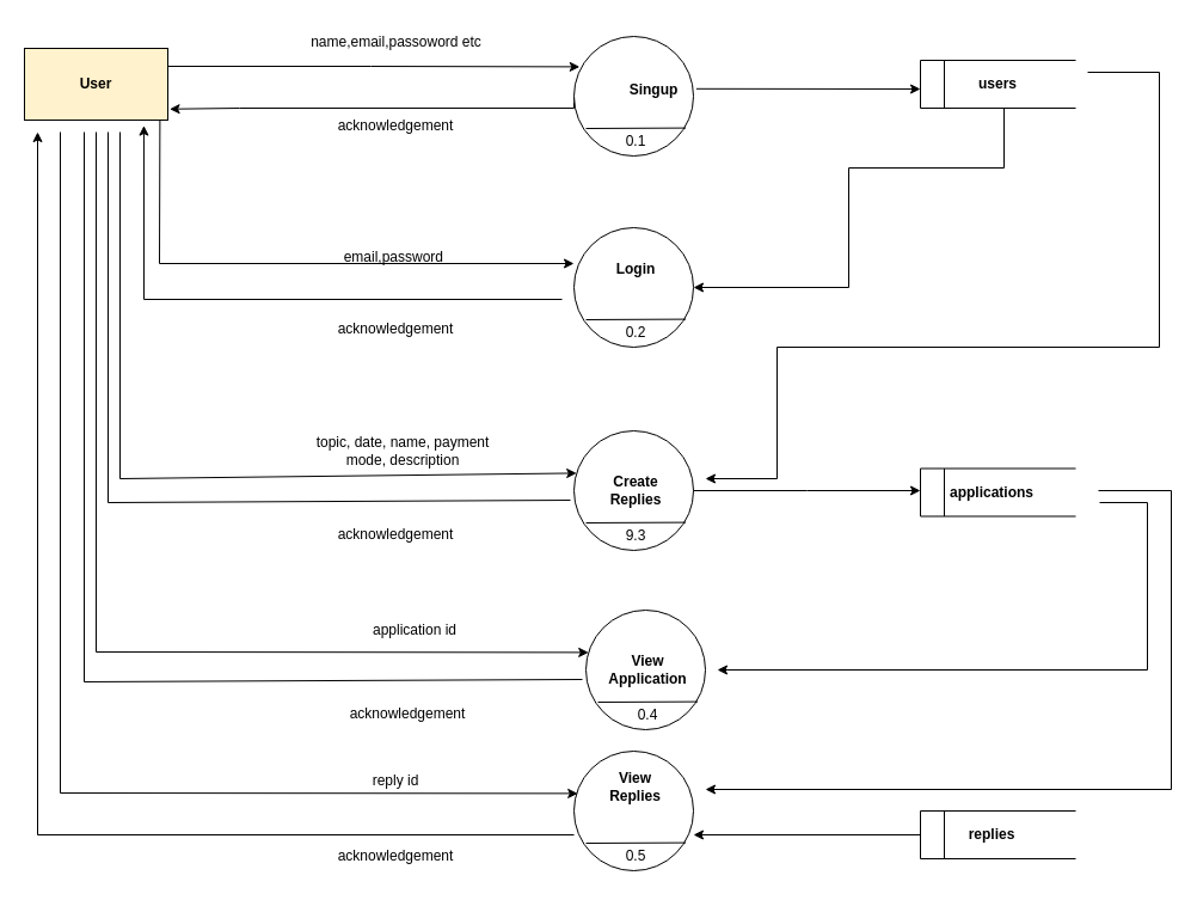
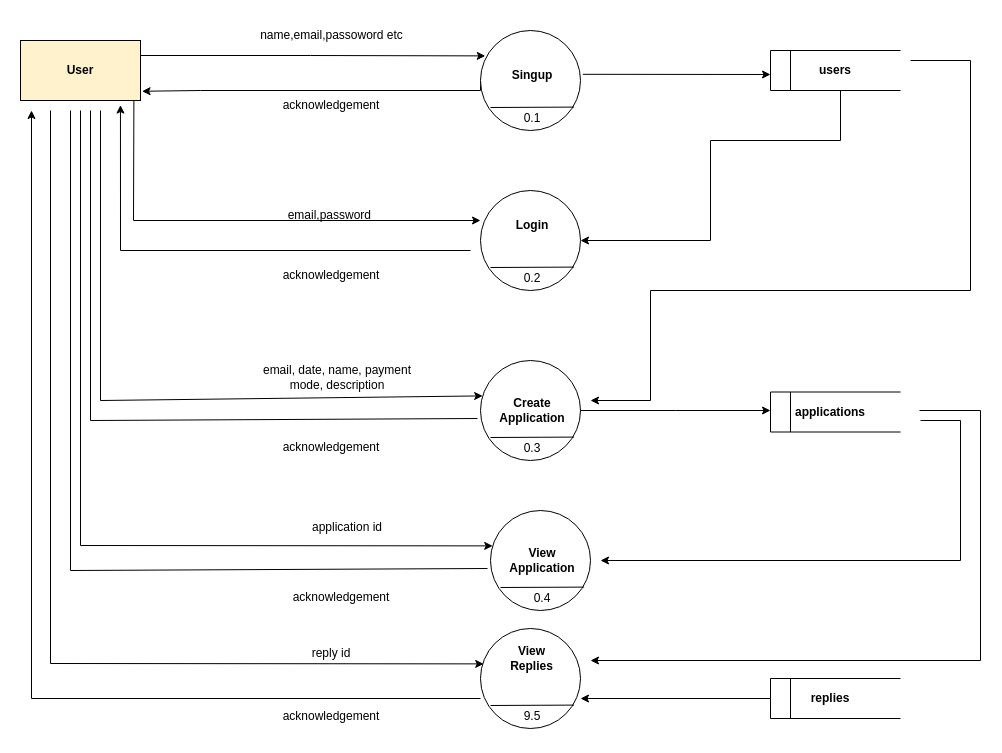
- <mxCell id="16" value="&lt;b&gt;Singup&lt;/b&gt;" style="text;html=1;strokeColor=none;fillColor=none;align=center;verticalAlign=middle;whiteSpace=wrap;rounded=0;" parent="12" vertex="1"><mxGeometry x="37" y="30" width="60" height="30" as="geometry" /></mxCell>
+ <mxCell id="16" value="&lt;b&gt;Singup&lt;/b&gt;" style="text;html=1;strokeColor=none;fillColor=none;align=center;verticalAlign=middle;whiteSpace=wrap;rounded=0;" parent="12" vertex="1"><mxGeometry x="22" y="30" width="60" height="30" as="geometry" /></mxCell>
- <mxCell id="30" value="topic, date, name, payment mode, description" style="text;html=1;strokeColor=none;fillColor=none;align=center;verticalAlign=middle;whiteSpace=wrap;rounded=0;" parent="1" vertex="1"><mxGeometry x="250" y="361.5" width="174" height="30" as="geometry" /></mxCell>
+ <mxCell id="30" value="email, date, name, payment mode, description" style="text;html=1;strokeColor=none;fillColor=none;align=center;verticalAlign=middle;whiteSpace=wrap;rounded=0;" parent="1" vertex="1"><mxGeometry x="250" y="361.5" width="174" height="30" as="geometry" /></mxCell>
- <mxCell id="28" value="&lt;b&gt;Create&lt;br&gt;Replies&lt;br&gt;&lt;/b&gt;" style="text;html=1;strokeColor=none;fillColor=none;align=center;verticalAlign=middle;whiteSpace=wrap;rounded=0;" parent="24" vertex="1"><mxGeometry x="16" y="35" width="72" height="30" as="geometry" /></mxCell>
+ <mxCell id="28" value="&lt;b&gt;Create&lt;br&gt;Application&lt;br&gt;&lt;/b&gt;" style="text;html=1;strokeColor=none;fillColor=none;align=center;verticalAlign=middle;whiteSpace=wrap;rounded=0;" parent="24" vertex="1"><mxGeometry x="16" y="35" width="72" height="30" as="geometry" /></mxCell>
- <mxCell id="27" value="9.3&lt;br&gt;" style="text;html=1;strokeColor=none;fillColor=none;align=center;verticalAlign=middle;whiteSpace=wrap;rounded=0;" parent="24" vertex="1"><mxGeometry x="22" y="73" width="60" height="30" as="geometry" /></mxCell>
+ <mxCell id="27" value="0.3&lt;br&gt;" style="text;html=1;strokeColor=none;fillColor=none;align=center;verticalAlign=middle;whiteSpace=wrap;rounded=0;" parent="24" vertex="1"><mxGeometry x="22" y="73" width="60" height="30" as="geometry" /></mxCell>
- <mxCell id="35" value="0.5" style="text;html=1;strokeColor=none;fillColor=none;align=center;verticalAlign=middle;whiteSpace=wrap;rounded=0;" parent="32" vertex="1"><mxGeometry x="22" y="73" width="60" height="30" as="geometry" /></mxCell>
+ <mxCell id="35" value="9.5" style="text;html=1;strokeColor=none;fillColor=none;align=center;verticalAlign=middle;whiteSpace=wrap;rounded=0;" parent="32" vertex="1"><mxGeometry x="22" y="73" width="60" height="30" as="geometry" /></mxCell>
